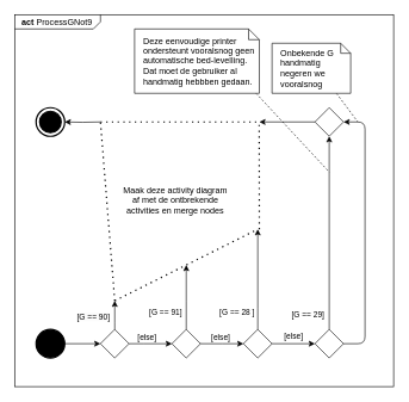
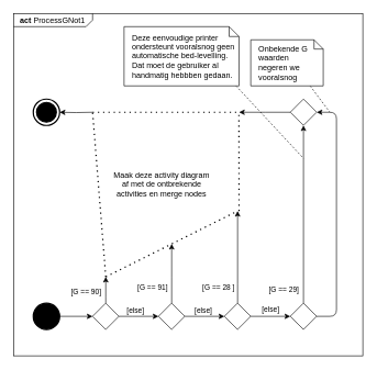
- <mxCell id="2" value="&lt;p style=&quot;margin:0px;margin-top:4px;margin-left:10px;text-align:left;&quot;&gt;&lt;b&gt;act&lt;/b&gt;&amp;nbsp;ProcessGNot9&lt;/p&gt;" style="html=1;shape=mxgraph.sysml.package;labelX=120.04;align=left;spacingLeft=10;overflow=fill;recursiveResize=0;container=0;" vertex="1" parent="1"><mxGeometry x="20" y="20" width="530" height="520" as="geometry" /></mxCell>
+ <mxCell id="2" value="&lt;p style=&quot;margin:0px;margin-top:4px;margin-left:10px;text-align:left;&quot;&gt;&lt;b&gt;act&lt;/b&gt;&amp;nbsp;ProcessGNot1&lt;/p&gt;" style="html=1;shape=mxgraph.sysml.package;labelX=120.04;align=left;spacingLeft=10;overflow=fill;recursiveResize=0;container=0;" vertex="1" parent="1"><mxGeometry x="20" y="20" width="530" height="520" as="geometry" /></mxCell>
- <mxCell id="25" value="Onbekende G handmatig&lt;br&gt;negeren we vooralsnog" style="shape=note;size=14;align=left;spacingLeft=10;html=1;whiteSpace=wrap;" vertex="1" parent="1"><mxGeometry x="379.96" y="60" width="110" height="70" as="geometry" /></mxCell>
+ <mxCell id="25" value="Onbekende G waarden&lt;br&gt;negeren we vooralsnog" style="shape=note;size=14;align=left;spacingLeft=10;html=1;whiteSpace=wrap;" vertex="1" parent="1"><mxGeometry x="379.96" y="60" width="110" height="70" as="geometry" /></mxCell>
